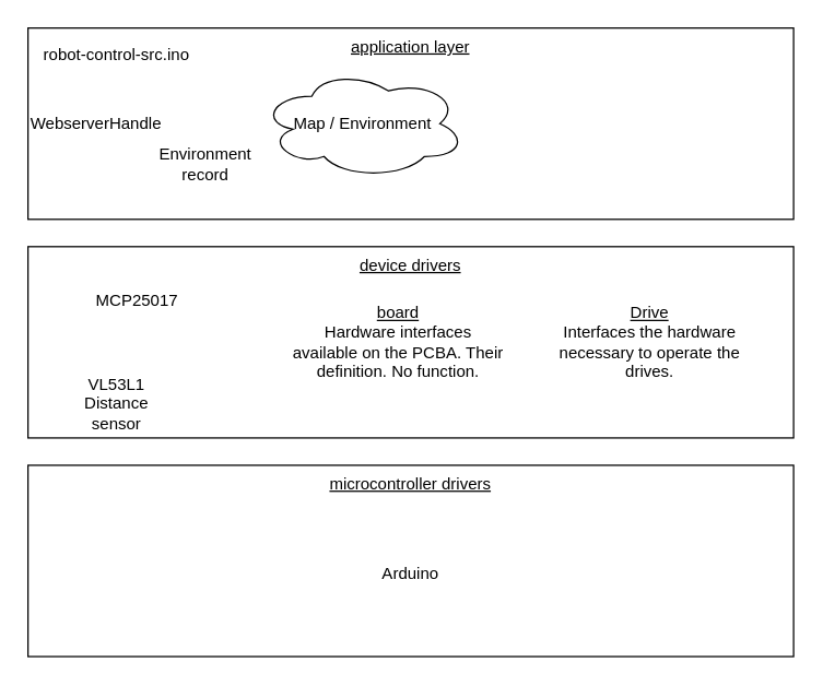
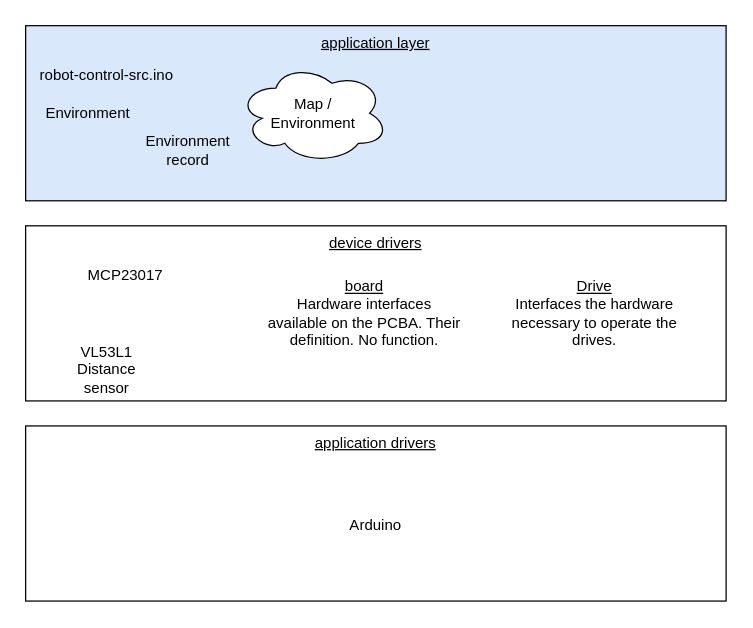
- <mxCell id="4" value="application layer" style="rounded=0;whiteSpace=wrap;html=1;verticalAlign=top;fontStyle=4" parent="1" vertex="1"><mxGeometry x="20" y="20" width="560" height="140" as="geometry" /></mxCell>
+ <mxCell id="4" value="application layer" style="rounded=0;whiteSpace=wrap;html=1;verticalAlign=top;fontStyle=4;fillColor=#dae8fc;" parent="1" vertex="1"><mxGeometry x="20" y="20" width="560" height="140" as="geometry" /></mxCell>
- <mxCell id="9" value="robot-control-src.ino" style="text;html=1;strokeColor=none;fillColor=none;align=center;verticalAlign=middle;whiteSpace=wrap;rounded=0;" parent="1" vertex="1"><mxGeometry x="30" y="30" width="110" height="20" as="geometry" /></mxCell>
+ <mxCell id="9" value="robot-control-src.ino" style="text;html=1;strokeColor=none;fillColor=none;align=center;verticalAlign=middle;whiteSpace=wrap;rounded=0;" parent="1" vertex="1"><mxGeometry x="30" y="50" width="110" height="20" as="geometry" /></mxCell>
- <mxCell id="13" value="WebserverHandle" style="text;html=1;strokeColor=none;fillColor=none;align=center;verticalAlign=middle;whiteSpace=wrap;rounded=0;" parent="1" vertex="1"><mxGeometry x="50" y="80" width="40" height="20" as="geometry" /></mxCell>
+ <mxCell id="13" value="Environment" style="text;html=1;strokeColor=none;fillColor=none;align=center;verticalAlign=middle;whiteSpace=wrap;rounded=0;" parent="1" vertex="1"><mxGeometry x="50" y="80" width="40" height="20" as="geometry" /></mxCell>
- <mxCell id="12" value="Map / Environment" style="ellipse;shape=cloud;whiteSpace=wrap;html=1;spacingLeft=18;spacingRight=18;" parent="1" vertex="1"><mxGeometry x="190" y="50" width="150" height="80" as="geometry" /></mxCell>
+ <mxCell id="12" value="Map / Environment" style="ellipse;shape=cloud;whiteSpace=wrap;html=1;spacingLeft=18;spacingRight=18;" parent="1" vertex="1"><mxGeometry x="190" y="50" width="120" height="80" as="geometry" /></mxCell>
- <mxCell id="7" value="MCP25017" style="text;html=1;strokeColor=none;fillColor=none;align=center;verticalAlign=middle;whiteSpace=wrap;rounded=0;" parent="1" vertex="1"><mxGeometry x="80" y="210" width="40" height="20" as="geometry" /></mxCell>
+ <mxCell id="7" value="MCP23017" style="text;html=1;strokeColor=none;fillColor=none;align=center;verticalAlign=middle;whiteSpace=wrap;rounded=0;" parent="1" vertex="1"><mxGeometry x="80" y="210" width="40" height="20" as="geometry" /></mxCell>
- <mxCell id="3" value="microcontroller drivers" style="rounded=0;whiteSpace=wrap;html=1;verticalAlign=top;fontStyle=4" parent="1" vertex="1"><mxGeometry x="20" y="340" width="560" height="140" as="geometry" /></mxCell>
+ <mxCell id="3" value="application drivers" style="rounded=0;whiteSpace=wrap;html=1;verticalAlign=top;fontStyle=4" parent="1" vertex="1"><mxGeometry x="20" y="340" width="560" height="140" as="geometry" /></mxCell>
